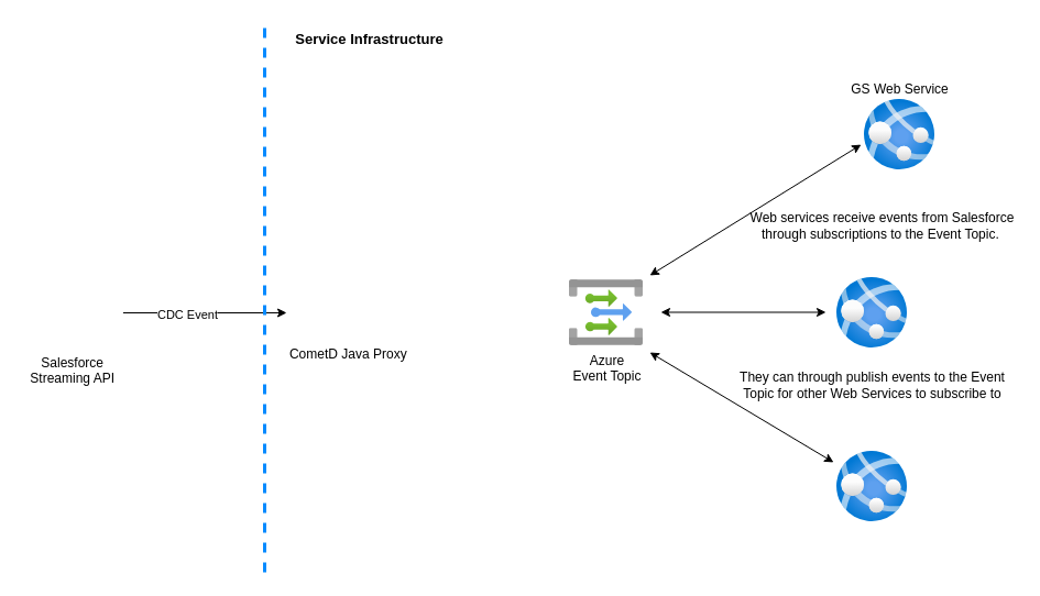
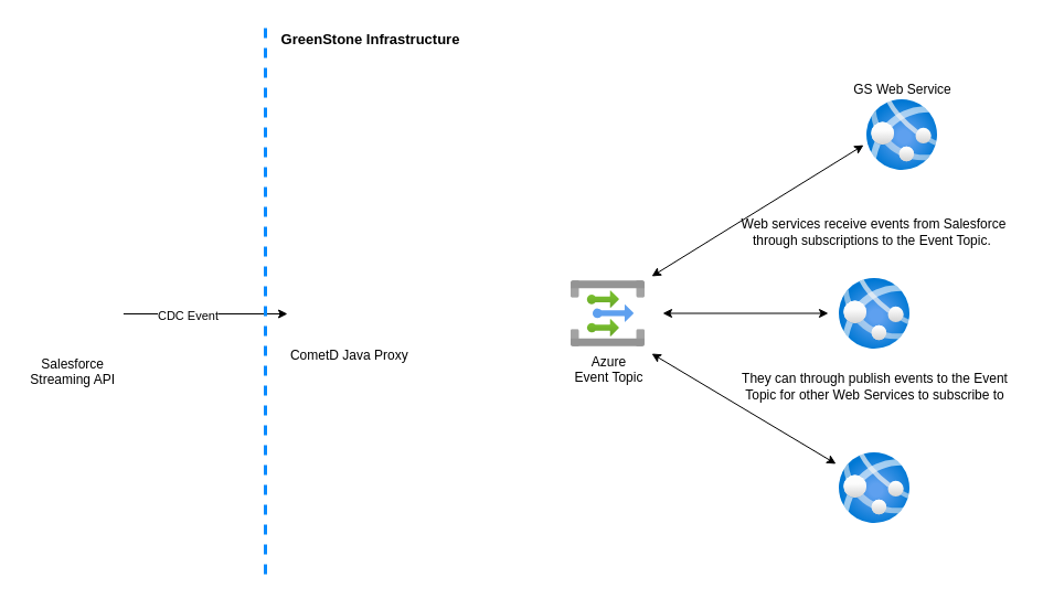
- <mxCell id="16" value="Service Infrastructure" style="text;html=1;strokeColor=none;fillColor=none;align=center;verticalAlign=middle;whiteSpace=wrap;rounded=0;fontStyle=1;fontSize=13;" vertex="1" parent="1"><mxGeometry x="250" y="20" width="171.3" height="30" as="geometry" /></mxCell>
+ <mxCell id="16" value="GreenStone Infrastructure" style="text;html=1;strokeColor=none;fillColor=none;align=center;verticalAlign=middle;whiteSpace=wrap;rounded=0;fontStyle=1;fontSize=13;" vertex="1" parent="1"><mxGeometry x="250" y="20" width="171.3" height="30" as="geometry" /></mxCell>
- <mxCell id="13" value="Web services receive events from Salesforce through subscriptions to the Event Topic.&amp;nbsp; " style="text;html=1;strokeColor=none;fillColor=none;align=center;verticalAlign=middle;whiteSpace=wrap;rounded=0;" vertex="1" parent="1"><mxGeometry x="680" y="190" width="243" height="30" as="geometry" /></mxCell>
+ <mxCell id="13" value="Web services receive events from Salesforce through subscriptions to the Event Topic.&amp;nbsp; " style="text;html=1;strokeColor=none;fillColor=none;align=center;verticalAlign=middle;whiteSpace=wrap;rounded=0;" vertex="1" parent="1"><mxGeometry x="670" y="195" width="243" height="30" as="geometry" /></mxCell>
